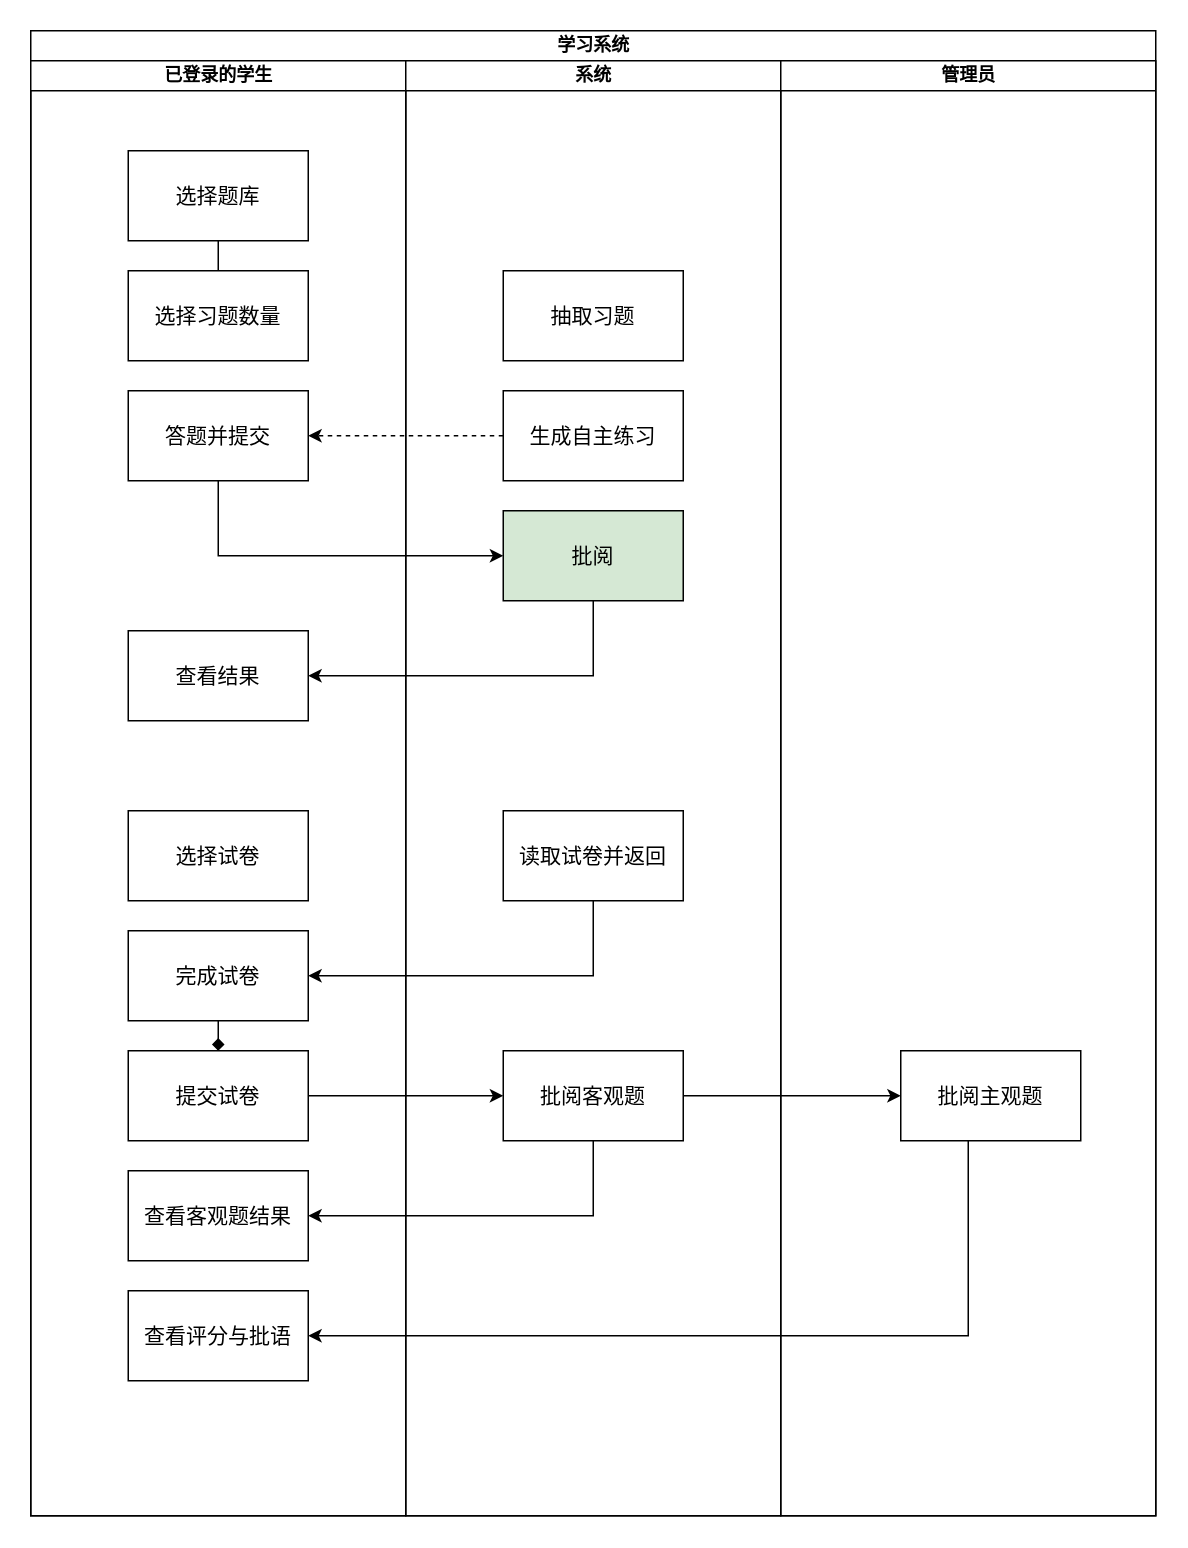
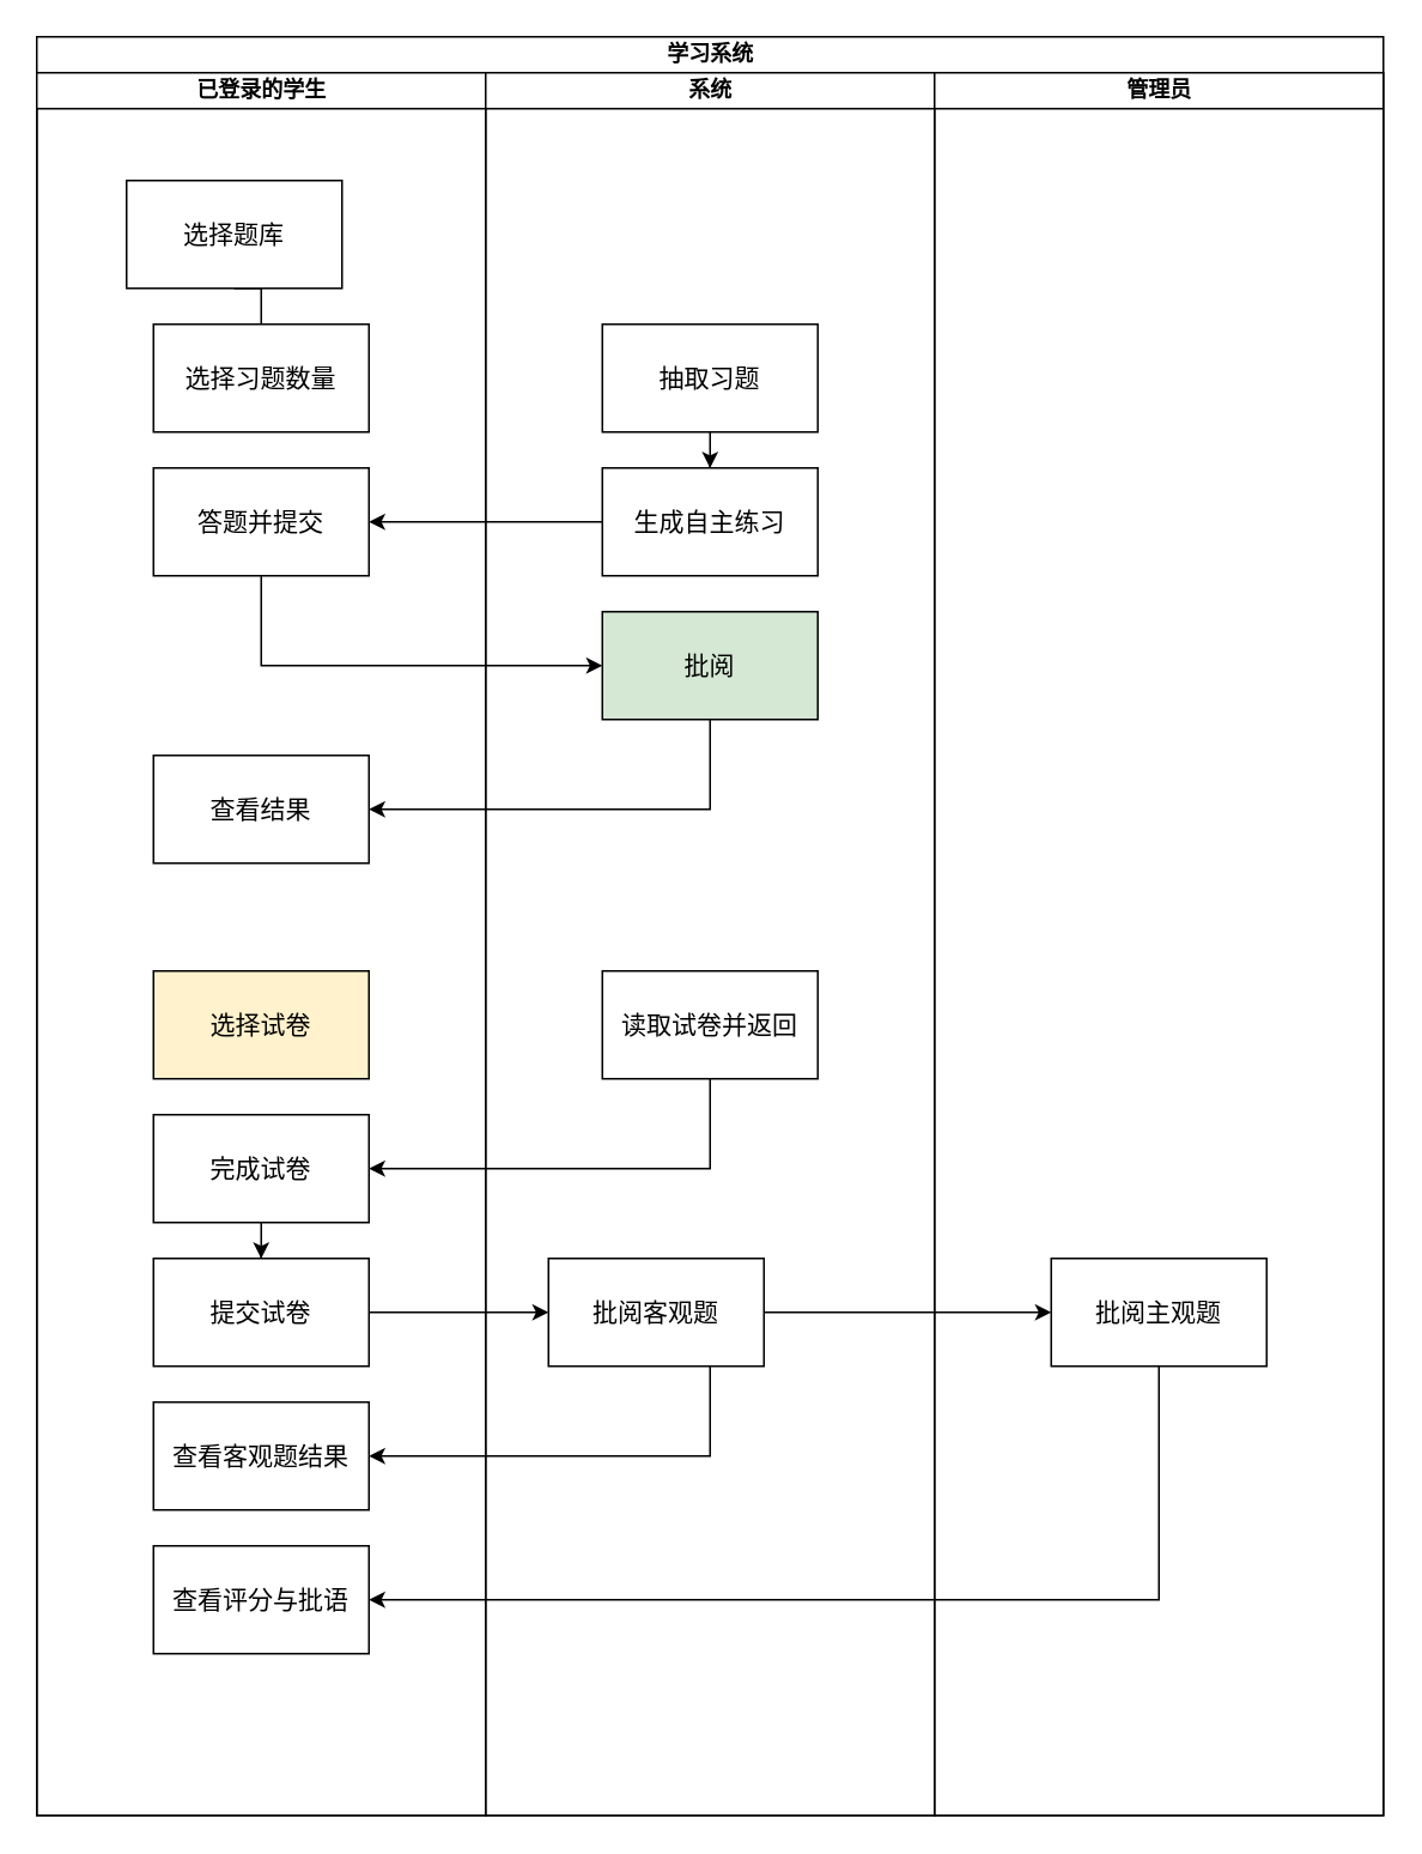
- <mxCell id="5" value="&lt;font style=&quot;font-size: 14px&quot;&gt;选择题库&lt;/font&gt;" style="rounded=0;whiteSpace=wrap;html=1;" vertex="1" parent="3"><mxGeometry x="65" y="60" width="120" height="60" as="geometry" /></mxCell>
+ <mxCell id="5" value="&lt;font style=&quot;font-size: 14px&quot;&gt;选择题库&lt;/font&gt;" style="rounded=0;whiteSpace=wrap;html=1;" vertex="1" parent="3"><mxGeometry x="50" y="60" width="120" height="60" as="geometry" /></mxCell>
+ <mxCell id="16" value="" style="edgeStyle=orthogonalEdgeStyle;rounded=0;orthogonalLoop=1;jettySize=auto;html=1;" edge="1" parent="15" source="17" target="18"><mxGeometry relative="1" as="geometry" /></mxCell>
- <mxCell id="24" value="" style="edgeStyle=orthogonalEdgeStyle;rounded=0;orthogonalLoop=1;jettySize=auto;html=1;dashed=1;" edge="1" parent="2" source="18" target="7"><mxGeometry relative="1" as="geometry" /></mxCell>
+ <mxCell id="24" value="" style="edgeStyle=orthogonalEdgeStyle;rounded=0;orthogonalLoop=1;jettySize=auto;html=1;" edge="1" parent="2" source="18" target="7"><mxGeometry relative="1" as="geometry" /></mxCell>
- <mxCell id="9" value="&lt;font style=&quot;font-size: 14px&quot;&gt;选择试卷&lt;br&gt;&lt;/font&gt;" style="rounded=0;whiteSpace=wrap;html=1;" vertex="1" parent="3"><mxGeometry x="65" y="500" width="120" height="60" as="geometry" /></mxCell>
+ <mxCell id="9" value="&lt;font style=&quot;font-size: 14px&quot;&gt;选择试卷&lt;br&gt;&lt;/font&gt;" style="rounded=0;whiteSpace=wrap;html=1;fillColor=#fff2cc;" vertex="1" parent="3"><mxGeometry x="65" y="500" width="120" height="60" as="geometry" /></mxCell>
- <mxCell id="10" value="" style="edgeStyle=orthogonalEdgeStyle;rounded=0;orthogonalLoop=1;jettySize=auto;html=1;endArrow=diamond;" edge="1" parent="3" source="11" target="12"><mxGeometry relative="1" as="geometry" /></mxCell>
+ <mxCell id="10" value="" style="edgeStyle=orthogonalEdgeStyle;rounded=0;orthogonalLoop=1;jettySize=auto;html=1;" edge="1" parent="3" source="11" target="12"><mxGeometry relative="1" as="geometry" /></mxCell>
- <mxCell id="21" value="&lt;font style=&quot;font-size: 14px&quot;&gt;批阅客观题&lt;/font&gt;" style="rounded=0;whiteSpace=wrap;html=1;" vertex="1" parent="15"><mxGeometry x="65" y="660" width="120" height="60" as="geometry" /></mxCell>
+ <mxCell id="21" value="&lt;font style=&quot;font-size: 14px&quot;&gt;批阅客观题&lt;/font&gt;" style="rounded=0;whiteSpace=wrap;html=1;" vertex="1" parent="15"><mxGeometry x="35" y="660" width="120" height="60" as="geometry" /></mxCell>
- <mxCell id="23" value="&lt;font style=&quot;font-size: 14px&quot;&gt;批阅主观题&lt;/font&gt;" style="rounded=0;whiteSpace=wrap;html=1;" vertex="1" parent="22"><mxGeometry x="80" y="660" width="120" height="60" as="geometry" /></mxCell>
+ <mxCell id="23" value="&lt;font style=&quot;font-size: 14px&quot;&gt;批阅主观题&lt;/font&gt;" style="rounded=0;whiteSpace=wrap;html=1;" vertex="1" parent="22"><mxGeometry x="65" y="660" width="120" height="60" as="geometry" /></mxCell>
